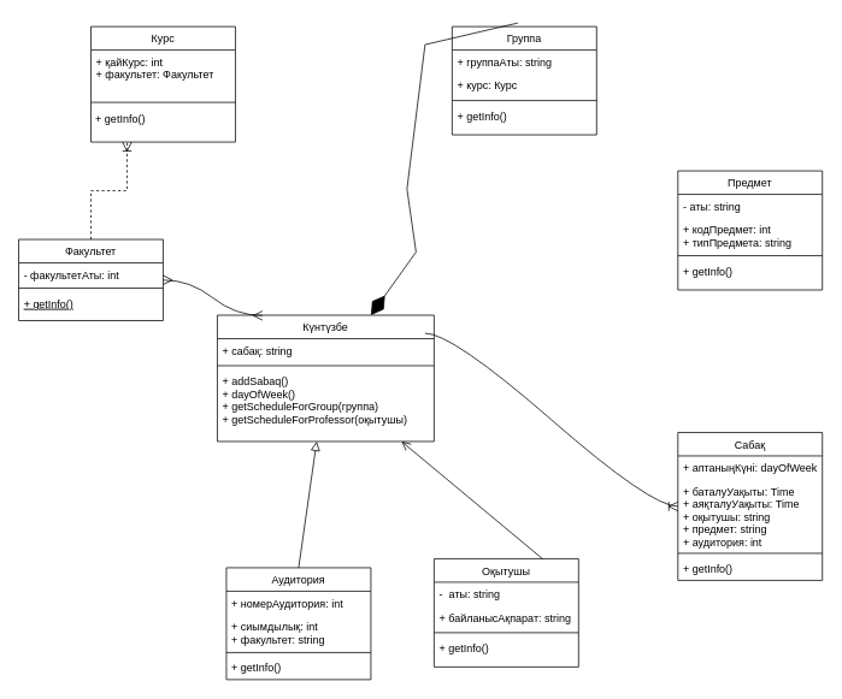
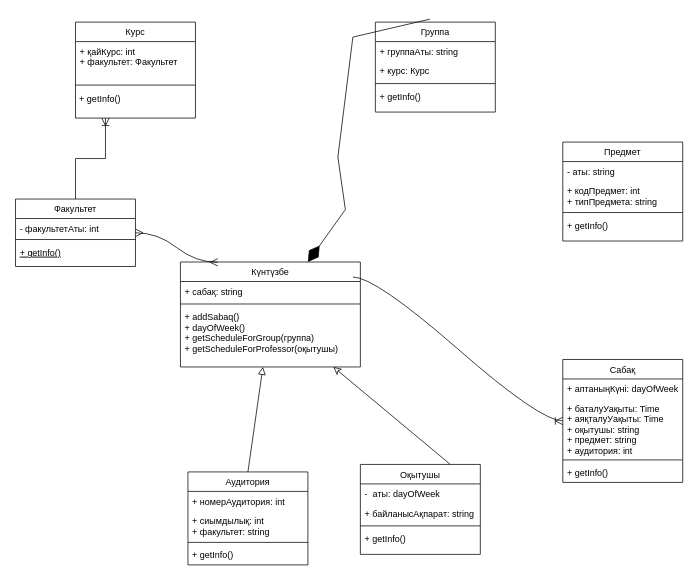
- <mxCell id="43" value="" style="edgeStyle=orthogonalEdgeStyle;fontSize=12;html=1;endArrow=ERoneToMany;rounded=0;startSize=8;endSize=8;entryX=0.25;entryY=1;entryDx=0;entryDy=0;dashed=1;" edge="1" parent="1" source="2" target="11"><mxGeometry width="100" height="100" relative="1" as="geometry"><mxPoint x="110" y="248" as="sourcePoint" /><mxPoint x="210" y="148" as="targetPoint" /></mxGeometry></mxCell>
+ <mxCell id="43" value="" style="edgeStyle=orthogonalEdgeStyle;fontSize=12;html=1;endArrow=ERoneToMany;rounded=0;startSize=8;endSize=8;entryX=0.25;entryY=1;entryDx=0;entryDy=0;" edge="1" parent="1" source="2" target="11"><mxGeometry width="100" height="100" relative="1" as="geometry"><mxPoint x="110" y="248" as="sourcePoint" /><mxPoint x="210" y="148" as="targetPoint" /></mxGeometry></mxCell>
- <mxCell id="40" value="" style="endArrow=open;startArrow=none;endFill=0;startFill=0;endSize=8;html=1;verticalAlign=bottom;labelBackgroundColor=none;strokeWidth=1;rounded=0;exitX=0.75;exitY=0;exitDx=0;exitDy=0;" parent="1" source="15" target="35" edge="1"><mxGeometry width="160" relative="1" as="geometry"><mxPoint x="40" y="600" as="sourcePoint" /><mxPoint x="200" y="600" as="targetPoint" /></mxGeometry></mxCell>
+ <mxCell id="40" value="" style="endArrow=classic;startArrow=none;endFill=0;startFill=0;endSize=8;html=1;verticalAlign=bottom;labelBackgroundColor=none;strokeWidth=1;rounded=0;exitX=0.75;exitY=0;exitDx=0;exitDy=0;" parent="1" source="15" target="35" edge="1"><mxGeometry width="160" relative="1" as="geometry"><mxPoint x="40" y="600" as="sourcePoint" /><mxPoint x="200" y="600" as="targetPoint" /></mxGeometry></mxCell>
- <mxCell id="16" value="-  aты: string" style="text;align=left;verticalAlign=top;spacingLeft=4;spacingRight=4;overflow=hidden;rotatable=0;points=[[0,0.5],[1,0.5]];portConstraint=eastwest;" parent="15" vertex="1"><mxGeometry y="26" width="160" height="26" as="geometry" /></mxCell>
+ <mxCell id="16" value="-  aты: dayOfWeek" style="text;align=left;verticalAlign=top;spacingLeft=4;spacingRight=4;overflow=hidden;rotatable=0;points=[[0,0.5],[1,0.5]];portConstraint=eastwest;" parent="15" vertex="1"><mxGeometry y="26" width="160" height="26" as="geometry" /></mxCell>
